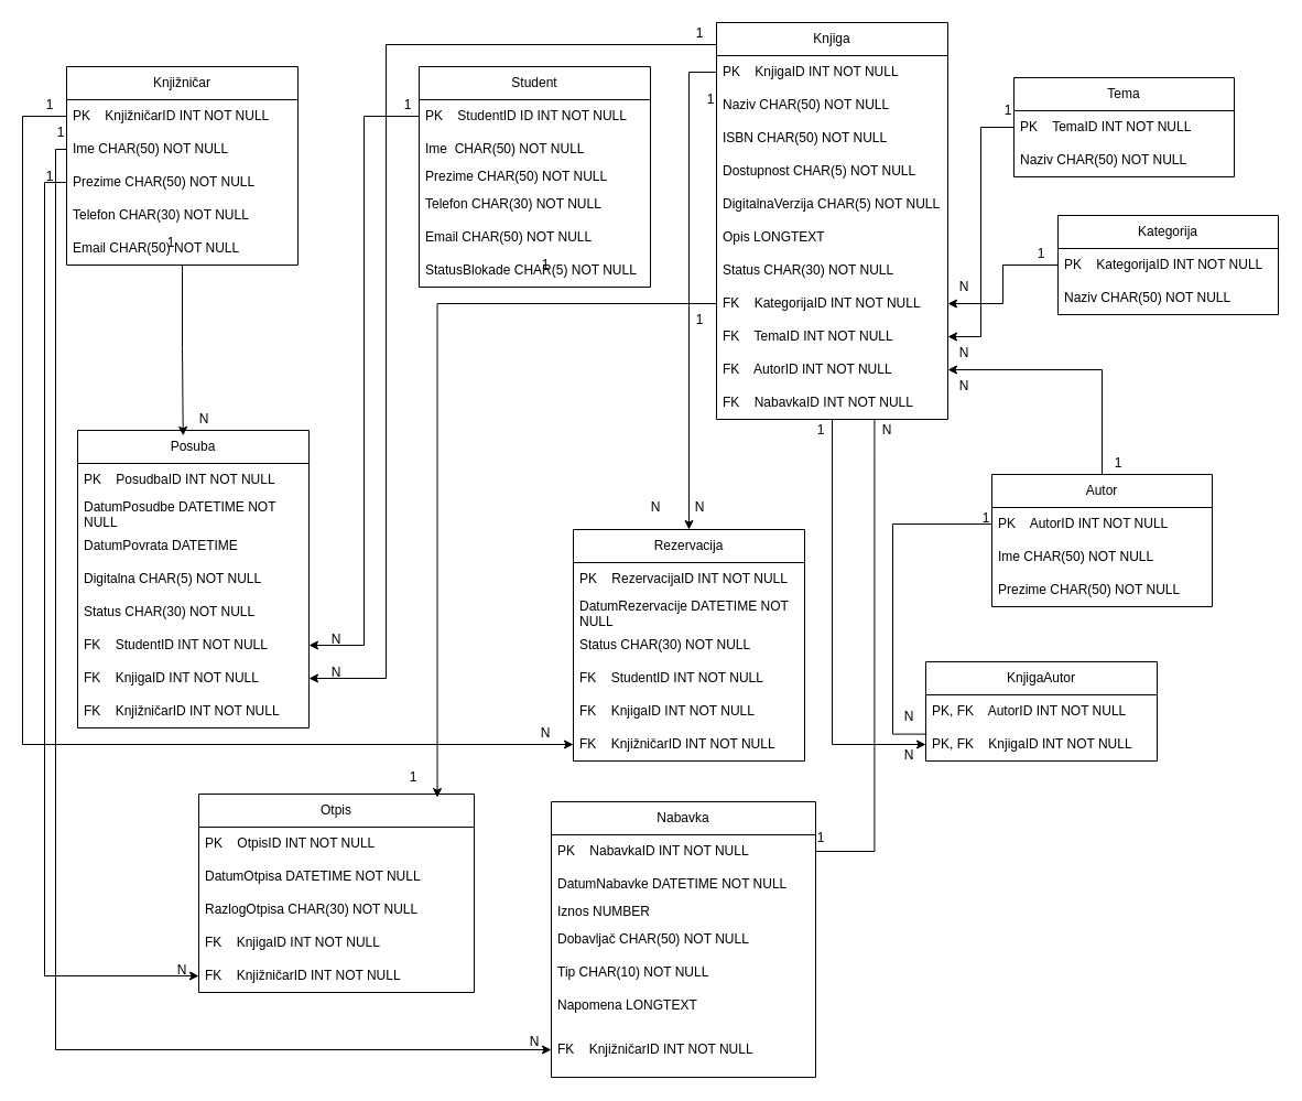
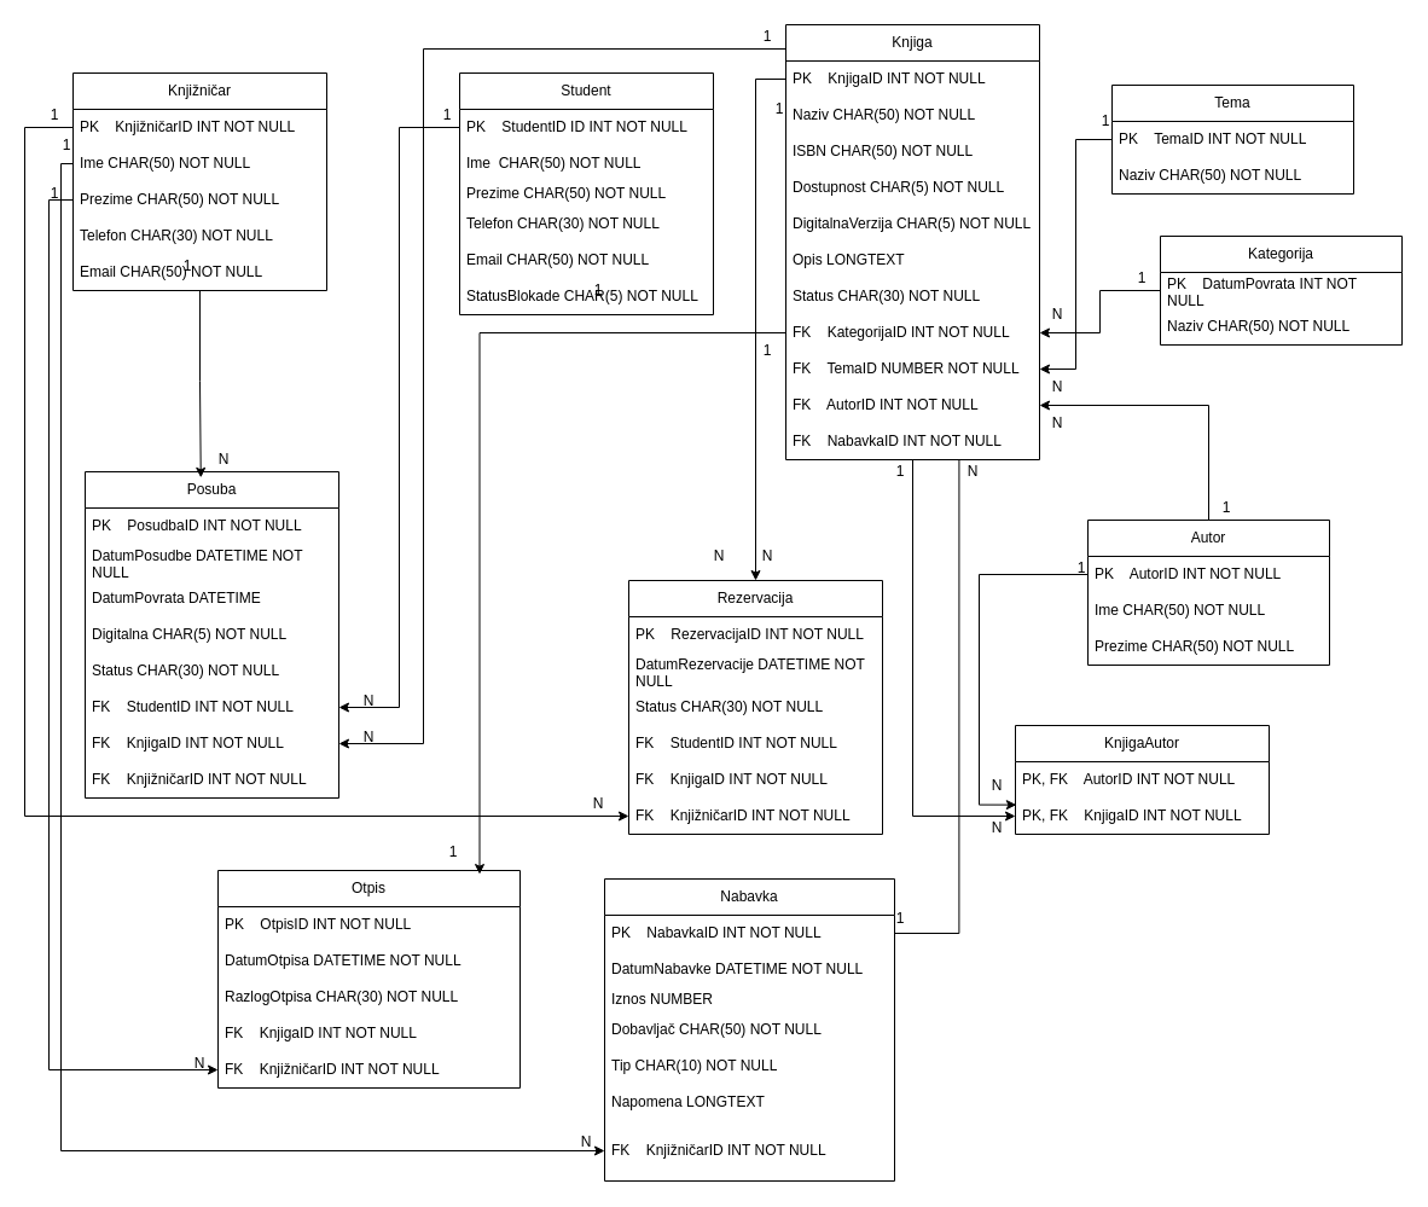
- <mxCell id="29" value="PK&amp;nbsp; &amp;nbsp; KategorijaID INT NOT NULL" style="text;strokeColor=none;fillColor=none;align=left;verticalAlign=middle;spacingLeft=4;spacingRight=4;overflow=hidden;points=[[0,0.5],[1,0.5]];portConstraint=eastwest;rotatable=0;whiteSpace=wrap;html=1;" parent="28" vertex="1"><mxGeometry y="30" width="200" height="30" as="geometry" /></mxCell>
+ <mxCell id="29" value="PK&amp;nbsp; &amp;nbsp; DatumPovrata INT NOT NULL" style="text;strokeColor=none;fillColor=none;align=left;verticalAlign=middle;spacingLeft=4;spacingRight=4;overflow=hidden;points=[[0,0.5],[1,0.5]];portConstraint=eastwest;rotatable=0;whiteSpace=wrap;html=1;" parent="28" vertex="1"><mxGeometry y="30" width="200" height="30" as="geometry" /></mxCell>
- <mxCell id="25" value="FK&amp;nbsp; &amp;nbsp; TemaID INT NOT NULL" style="text;strokeColor=none;fillColor=none;align=left;verticalAlign=middle;spacingLeft=4;spacingRight=4;overflow=hidden;points=[[0,0.5],[1,0.5]];portConstraint=eastwest;rotatable=0;whiteSpace=wrap;html=1;" vertex="1" parent="16"><mxGeometry y="270" width="210" height="30" as="geometry" /></mxCell>
+ <mxCell id="25" value="FK&amp;nbsp; &amp;nbsp; TemaID NUMBER NOT NULL" style="text;strokeColor=none;fillColor=none;align=left;verticalAlign=middle;spacingLeft=4;spacingRight=4;overflow=hidden;points=[[0,0.5],[1,0.5]];portConstraint=eastwest;rotatable=0;whiteSpace=wrap;html=1;" vertex="1" parent="16"><mxGeometry y="270" width="210" height="30" as="geometry" /></mxCell>
- <mxCell id="58" style="edgeStyle=orthogonalEdgeStyle;rounded=0;orthogonalLoop=1;jettySize=auto;html=1;exitX=0;exitY=0.5;exitDx=0;exitDy=0;entryX=0.004;entryY=0.188;entryDx=0;entryDy=0;entryPerimeter=0;endArrow=none;" parent="1" source="49" target="57" edge="1"><mxGeometry relative="1" as="geometry"><Array as="points"><mxPoint x="810" y="475" /><mxPoint x="810" y="666" /></Array></mxGeometry></mxCell>
+ <mxCell id="58" style="edgeStyle=orthogonalEdgeStyle;rounded=0;orthogonalLoop=1;jettySize=auto;html=1;exitX=0;exitY=0.5;exitDx=0;exitDy=0;entryX=0.004;entryY=0.188;entryDx=0;entryDy=0;entryPerimeter=0;" parent="1" source="49" target="57" edge="1"><mxGeometry relative="1" as="geometry"><Array as="points"><mxPoint x="810" y="475" /><mxPoint x="810" y="666" /></Array></mxGeometry></mxCell>
